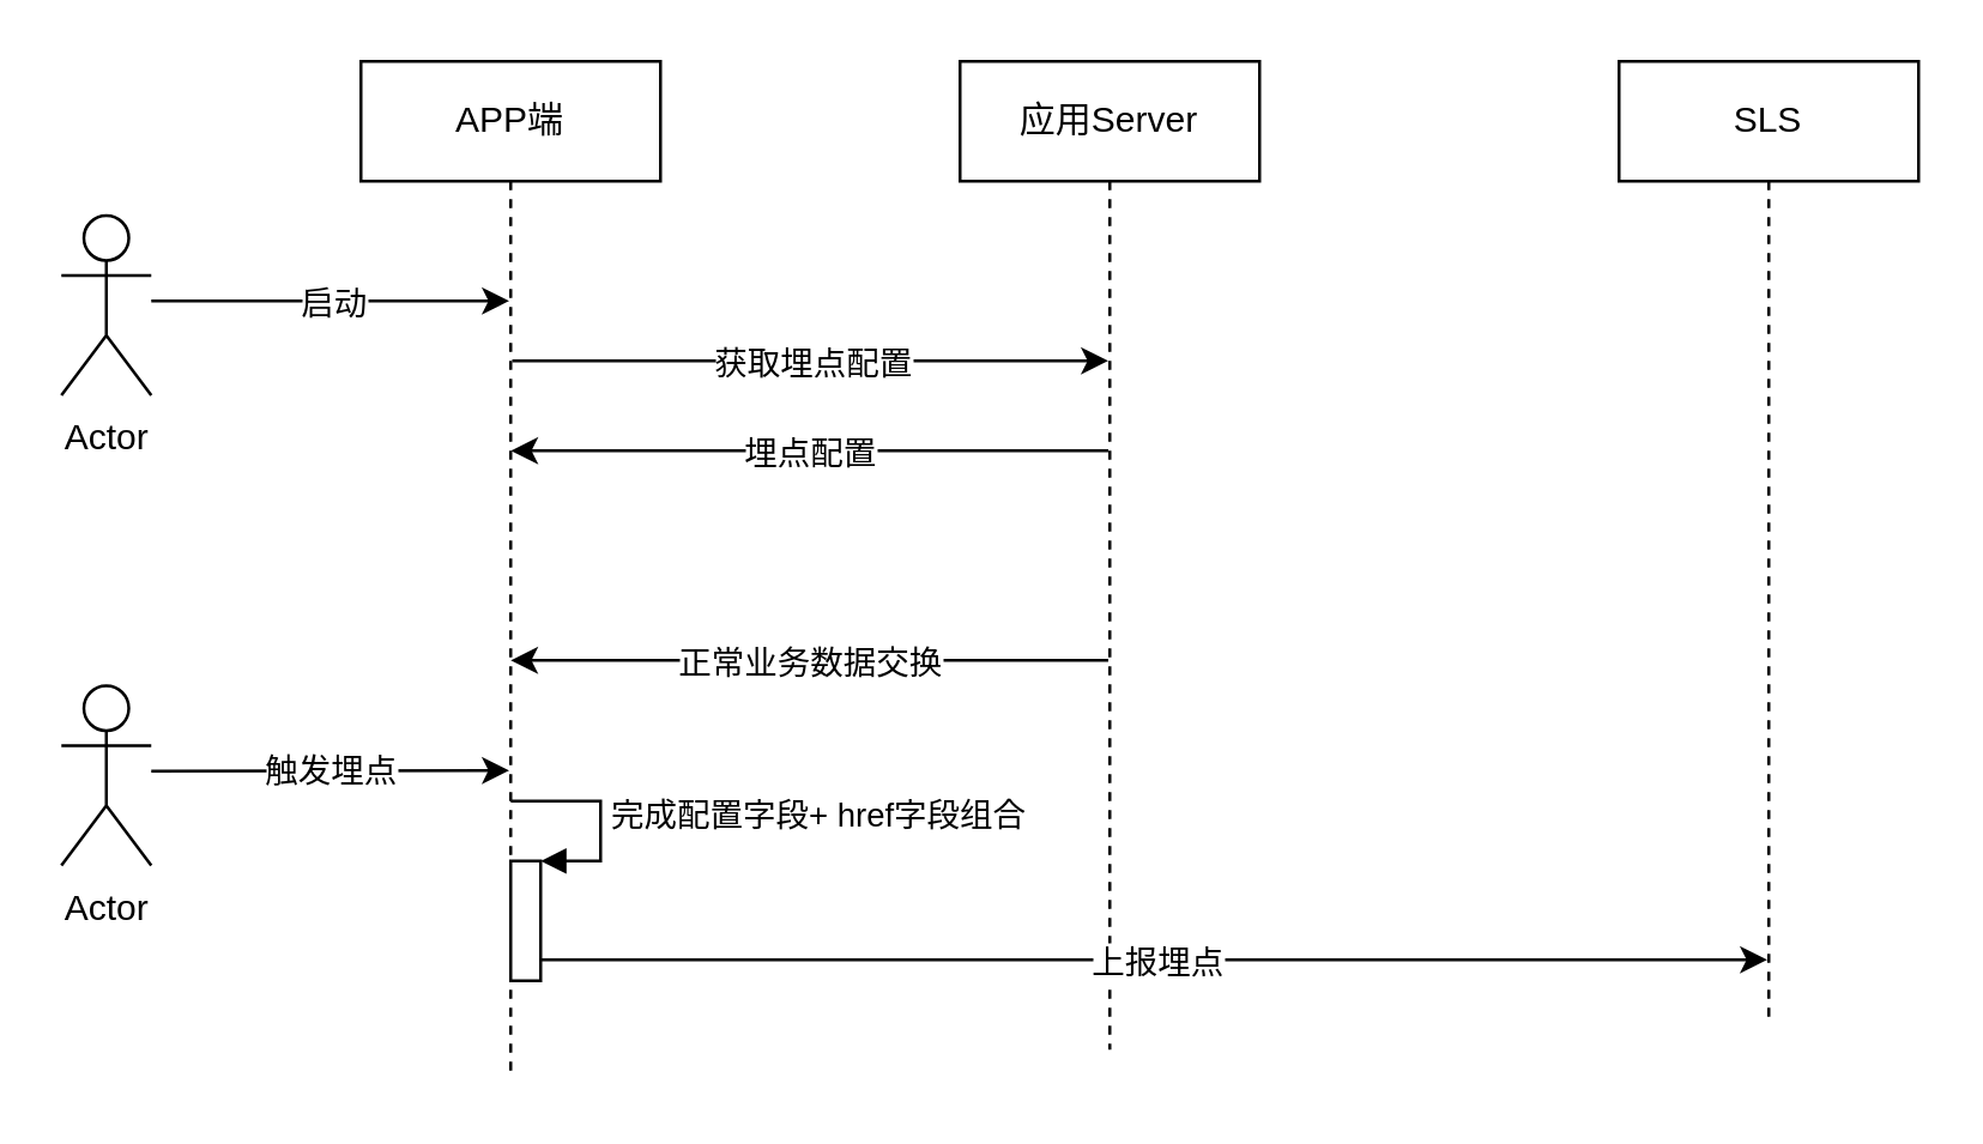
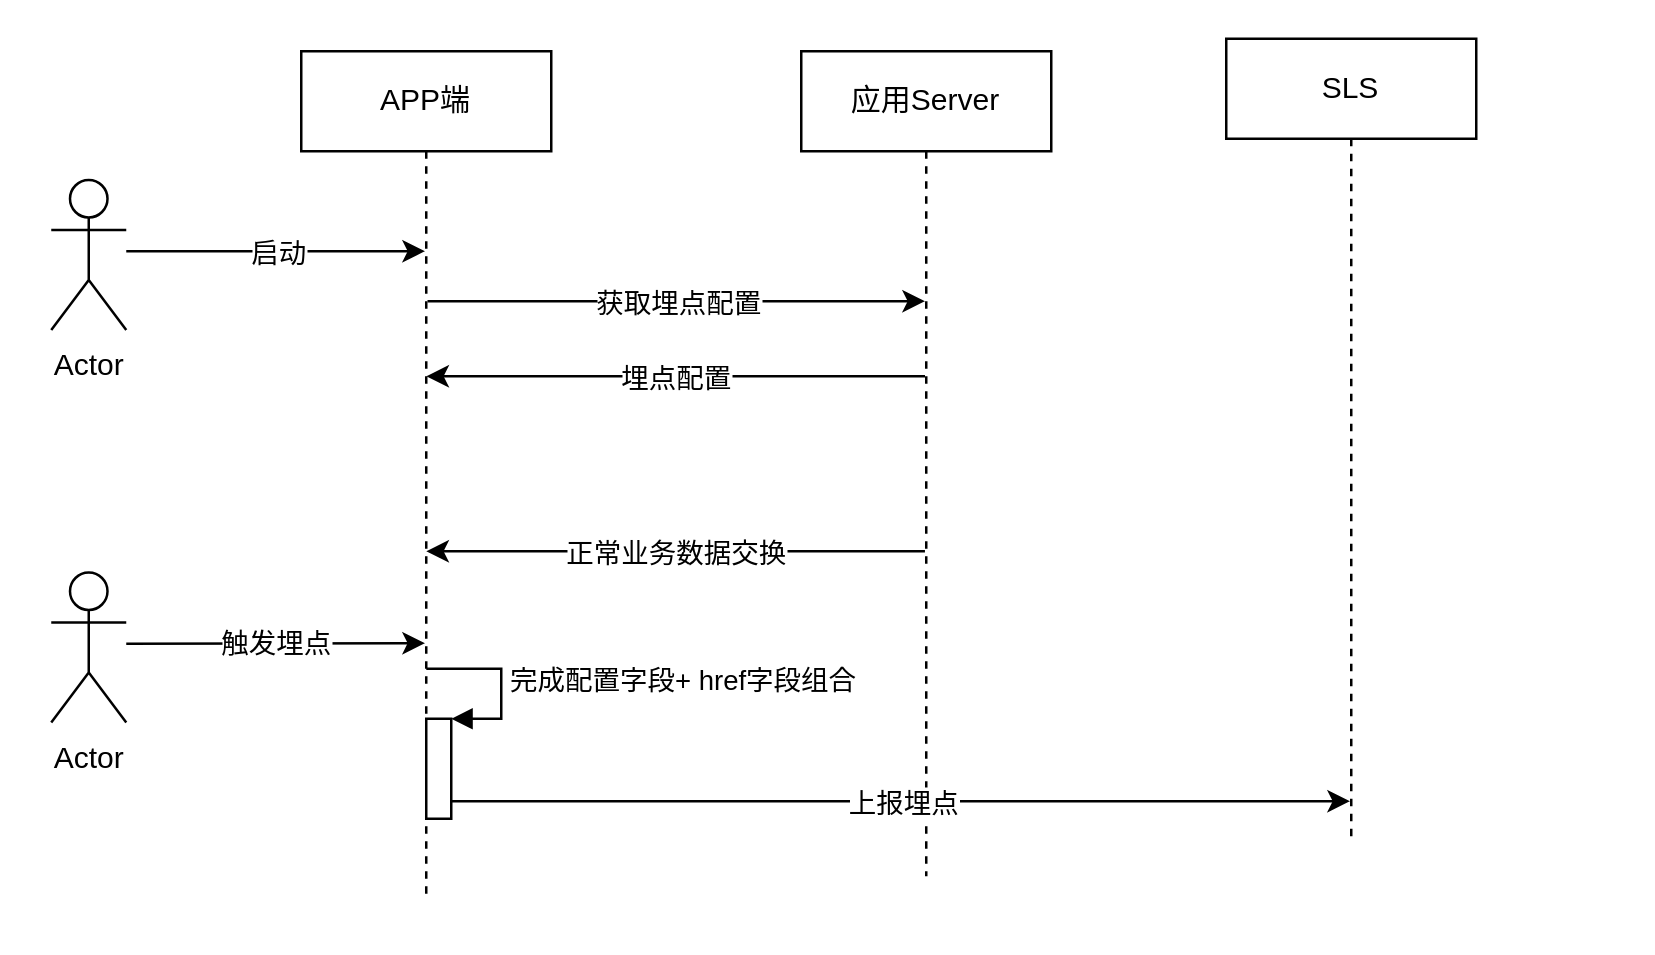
- <mxCell id="7" value="SLS" style="shape=umlLifeline;perimeter=lifelinePerimeter;whiteSpace=wrap;html=1;container=1;collapsible=0;recursiveResize=0;outlineConnect=0;" vertex="1" parent="1"><mxGeometry x="540" y="20" width="100" height="320" as="geometry" /></mxCell>
+ <mxCell id="7" value="SLS" style="shape=umlLifeline;perimeter=lifelinePerimeter;whiteSpace=wrap;html=1;container=1;collapsible=0;recursiveResize=0;outlineConnect=0;" vertex="1" parent="1"><mxGeometry x="490" y="15" width="100" height="320" as="geometry" /></mxCell>
